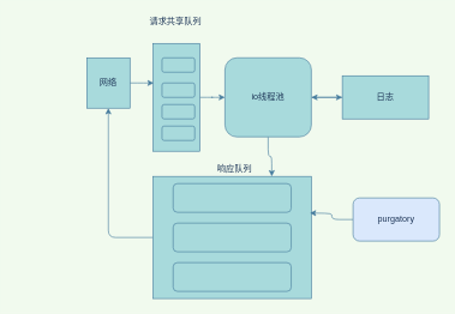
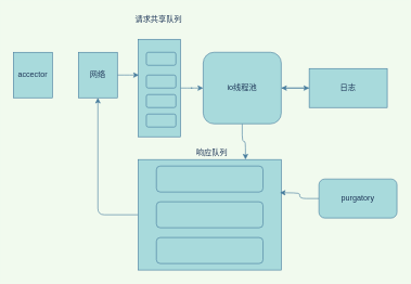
+ <mxCell id="2" value="accector" style="rounded=0;whiteSpace=wrap;html=1;sketch=0;fontColor=#1D3557;strokeColor=#457B9D;fillColor=#A8DADC;" parent="1" vertex="1"><mxGeometry x="20" y="80" width="60" height="70" as="geometry" /></mxCell>
- <mxCell id="6" value="purgatory" style="rounded=1;whiteSpace=wrap;html=1;sketch=0;fontColor=#1D3557;strokeColor=#457B9D;fillColor=#dae8fc;" parent="1" vertex="1"><mxGeometry x="490" y="275" width="120" height="60" as="geometry" /></mxCell>
+ <mxCell id="6" value="purgatory" style="rounded=1;whiteSpace=wrap;html=1;sketch=0;fontColor=#1D3557;strokeColor=#457B9D;fillColor=#A8DADC;" parent="1" vertex="1"><mxGeometry x="490" y="275" width="120" height="60" as="geometry" /></mxCell>
